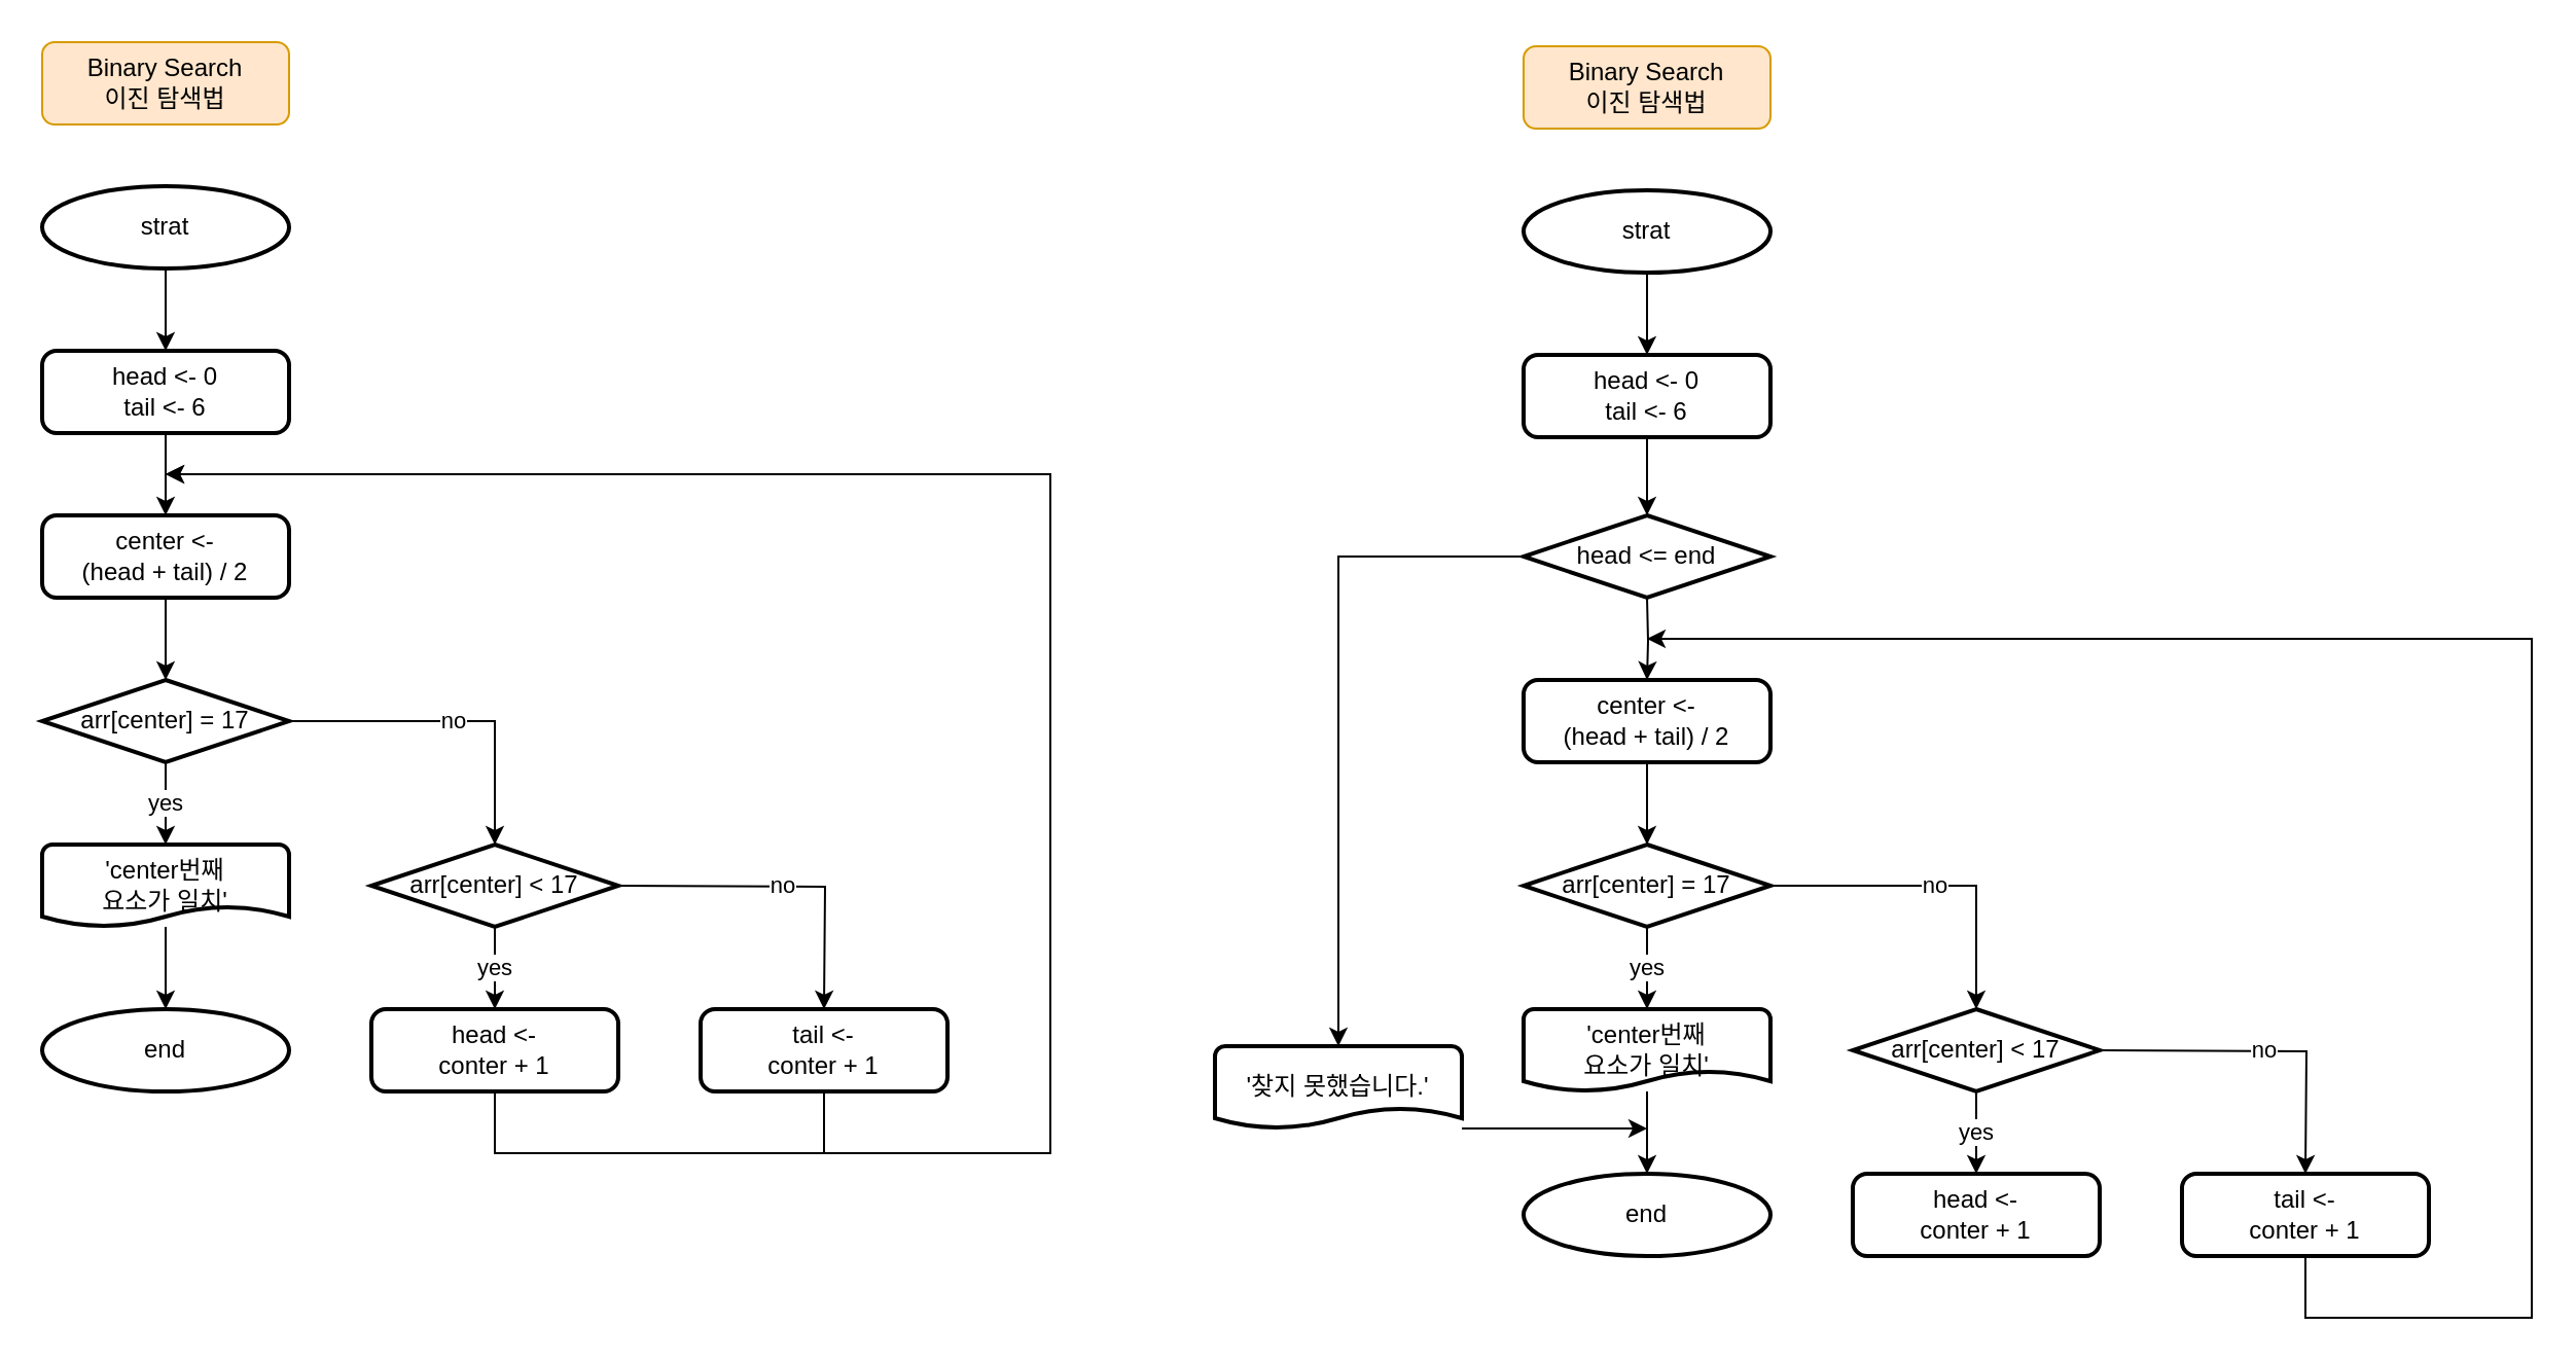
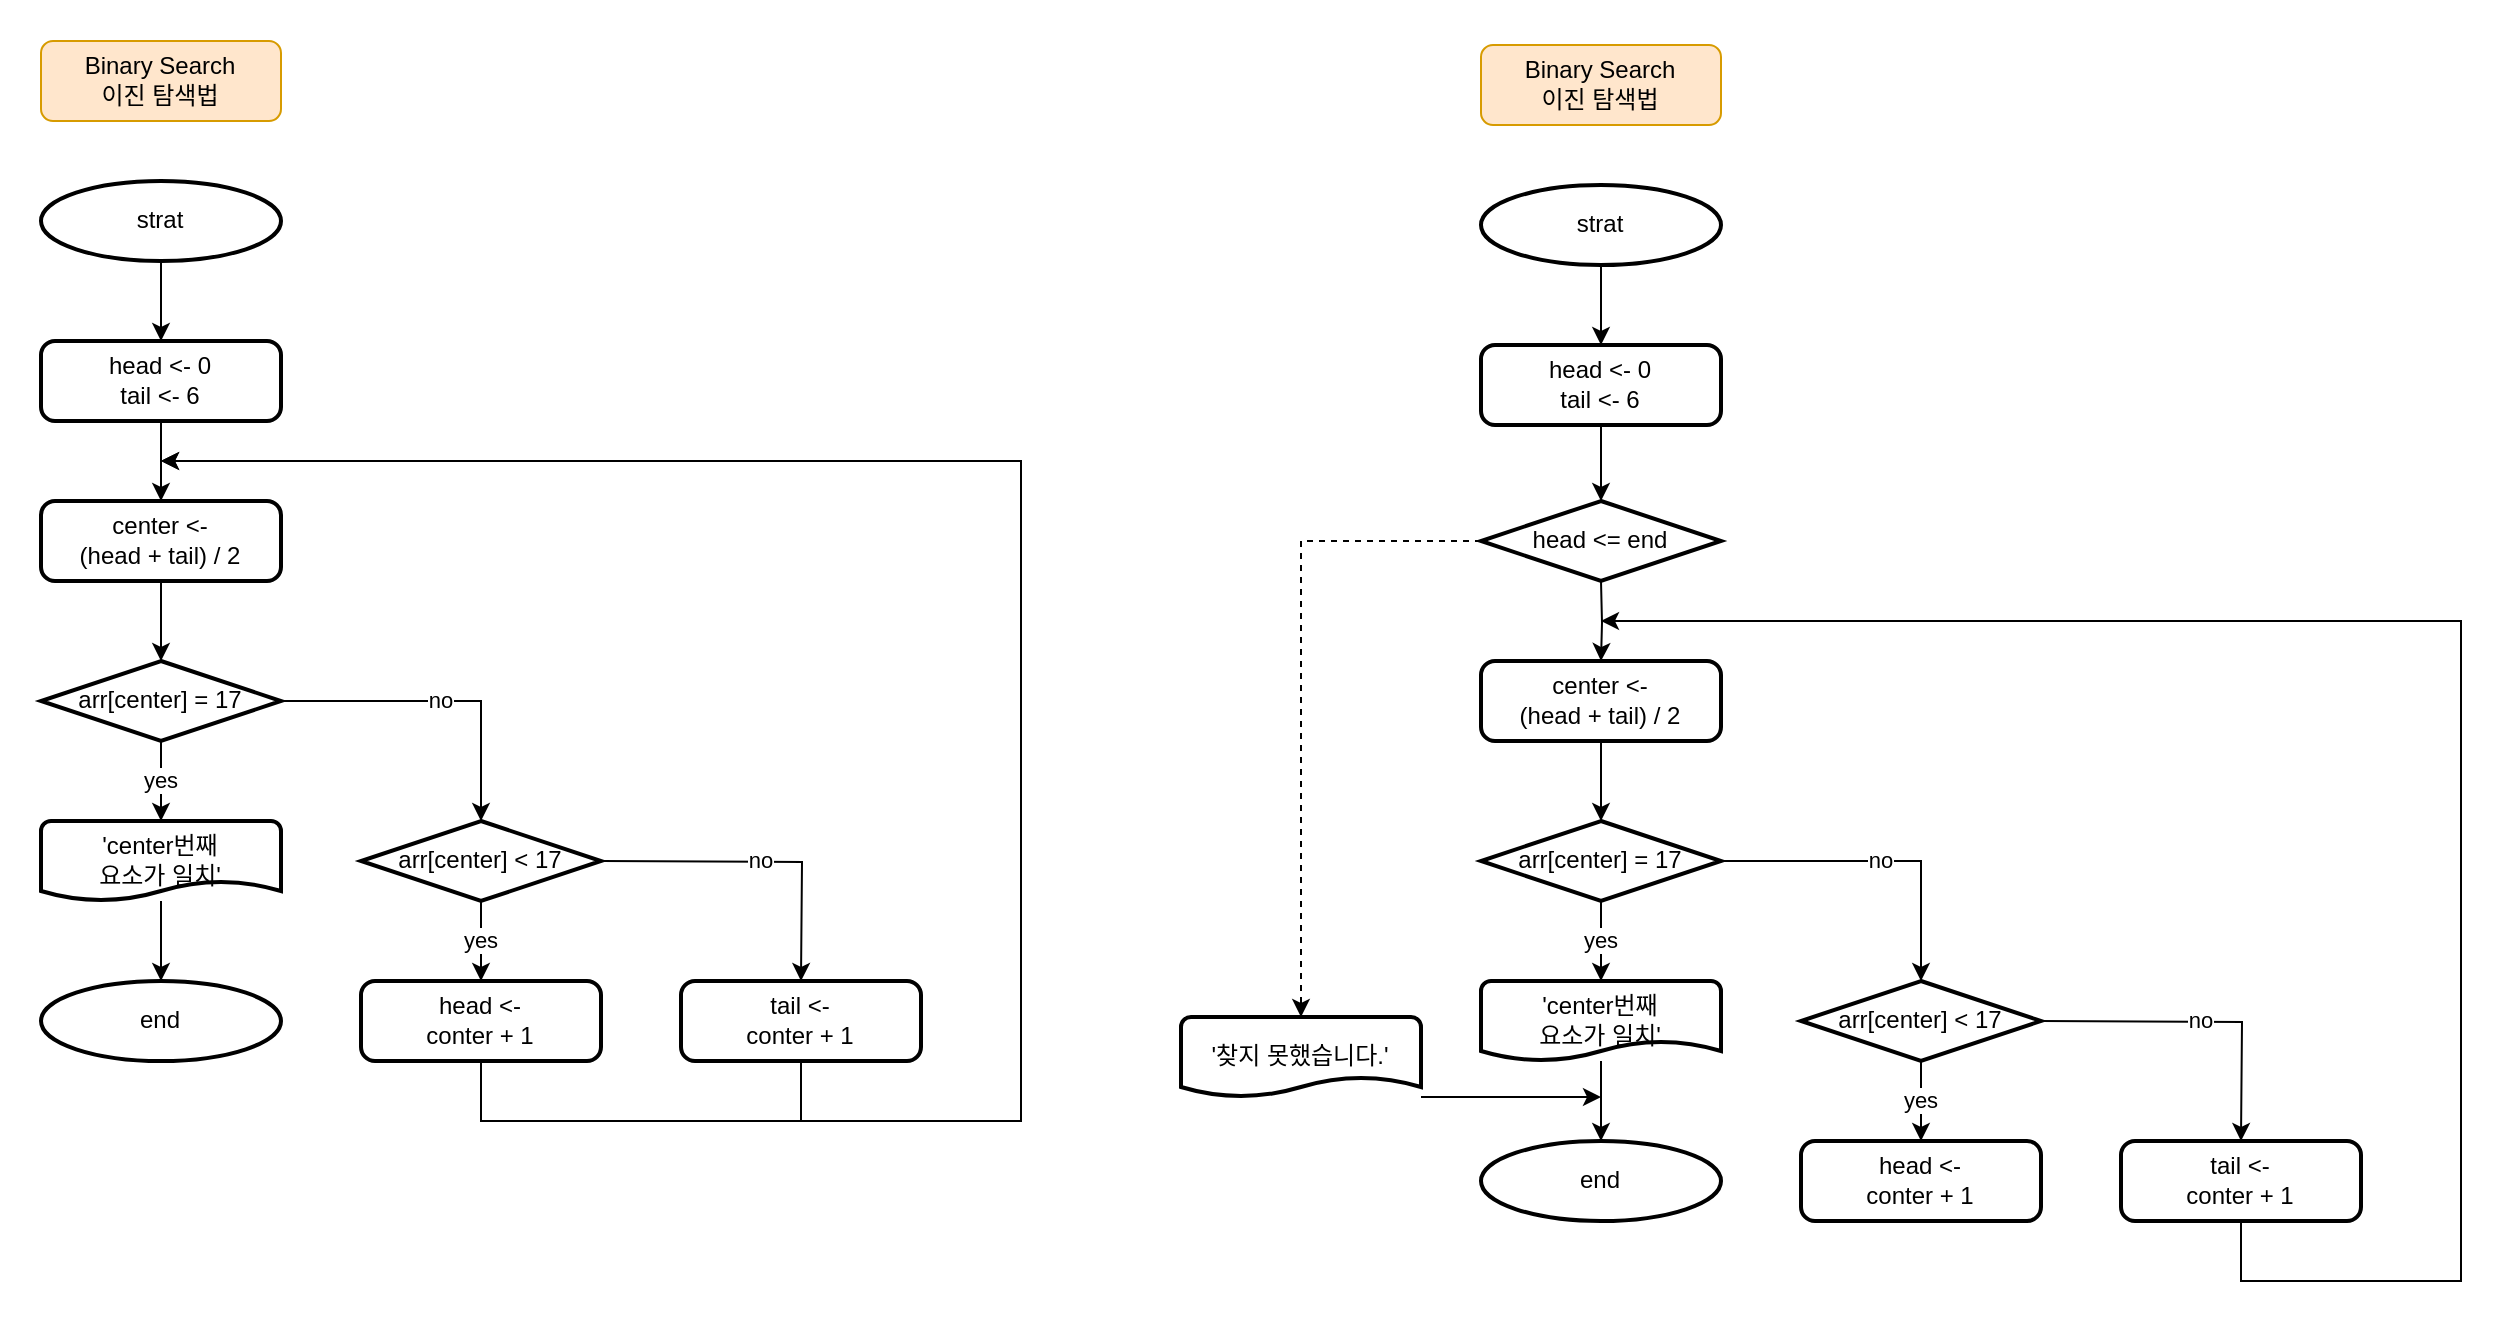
- <mxCell id="44" style="edgeStyle=orthogonalEdgeStyle;rounded=0;orthogonalLoop=1;jettySize=auto;html=1;" edge="1" parent="1" source="45" target="43"><mxGeometry relative="1" as="geometry" /></mxCell>
+ <mxCell id="44" style="edgeStyle=orthogonalEdgeStyle;rounded=0;orthogonalLoop=1;jettySize=auto;html=1;dashed=1;" edge="1" parent="1" source="45" target="43"><mxGeometry relative="1" as="geometry" /></mxCell>
